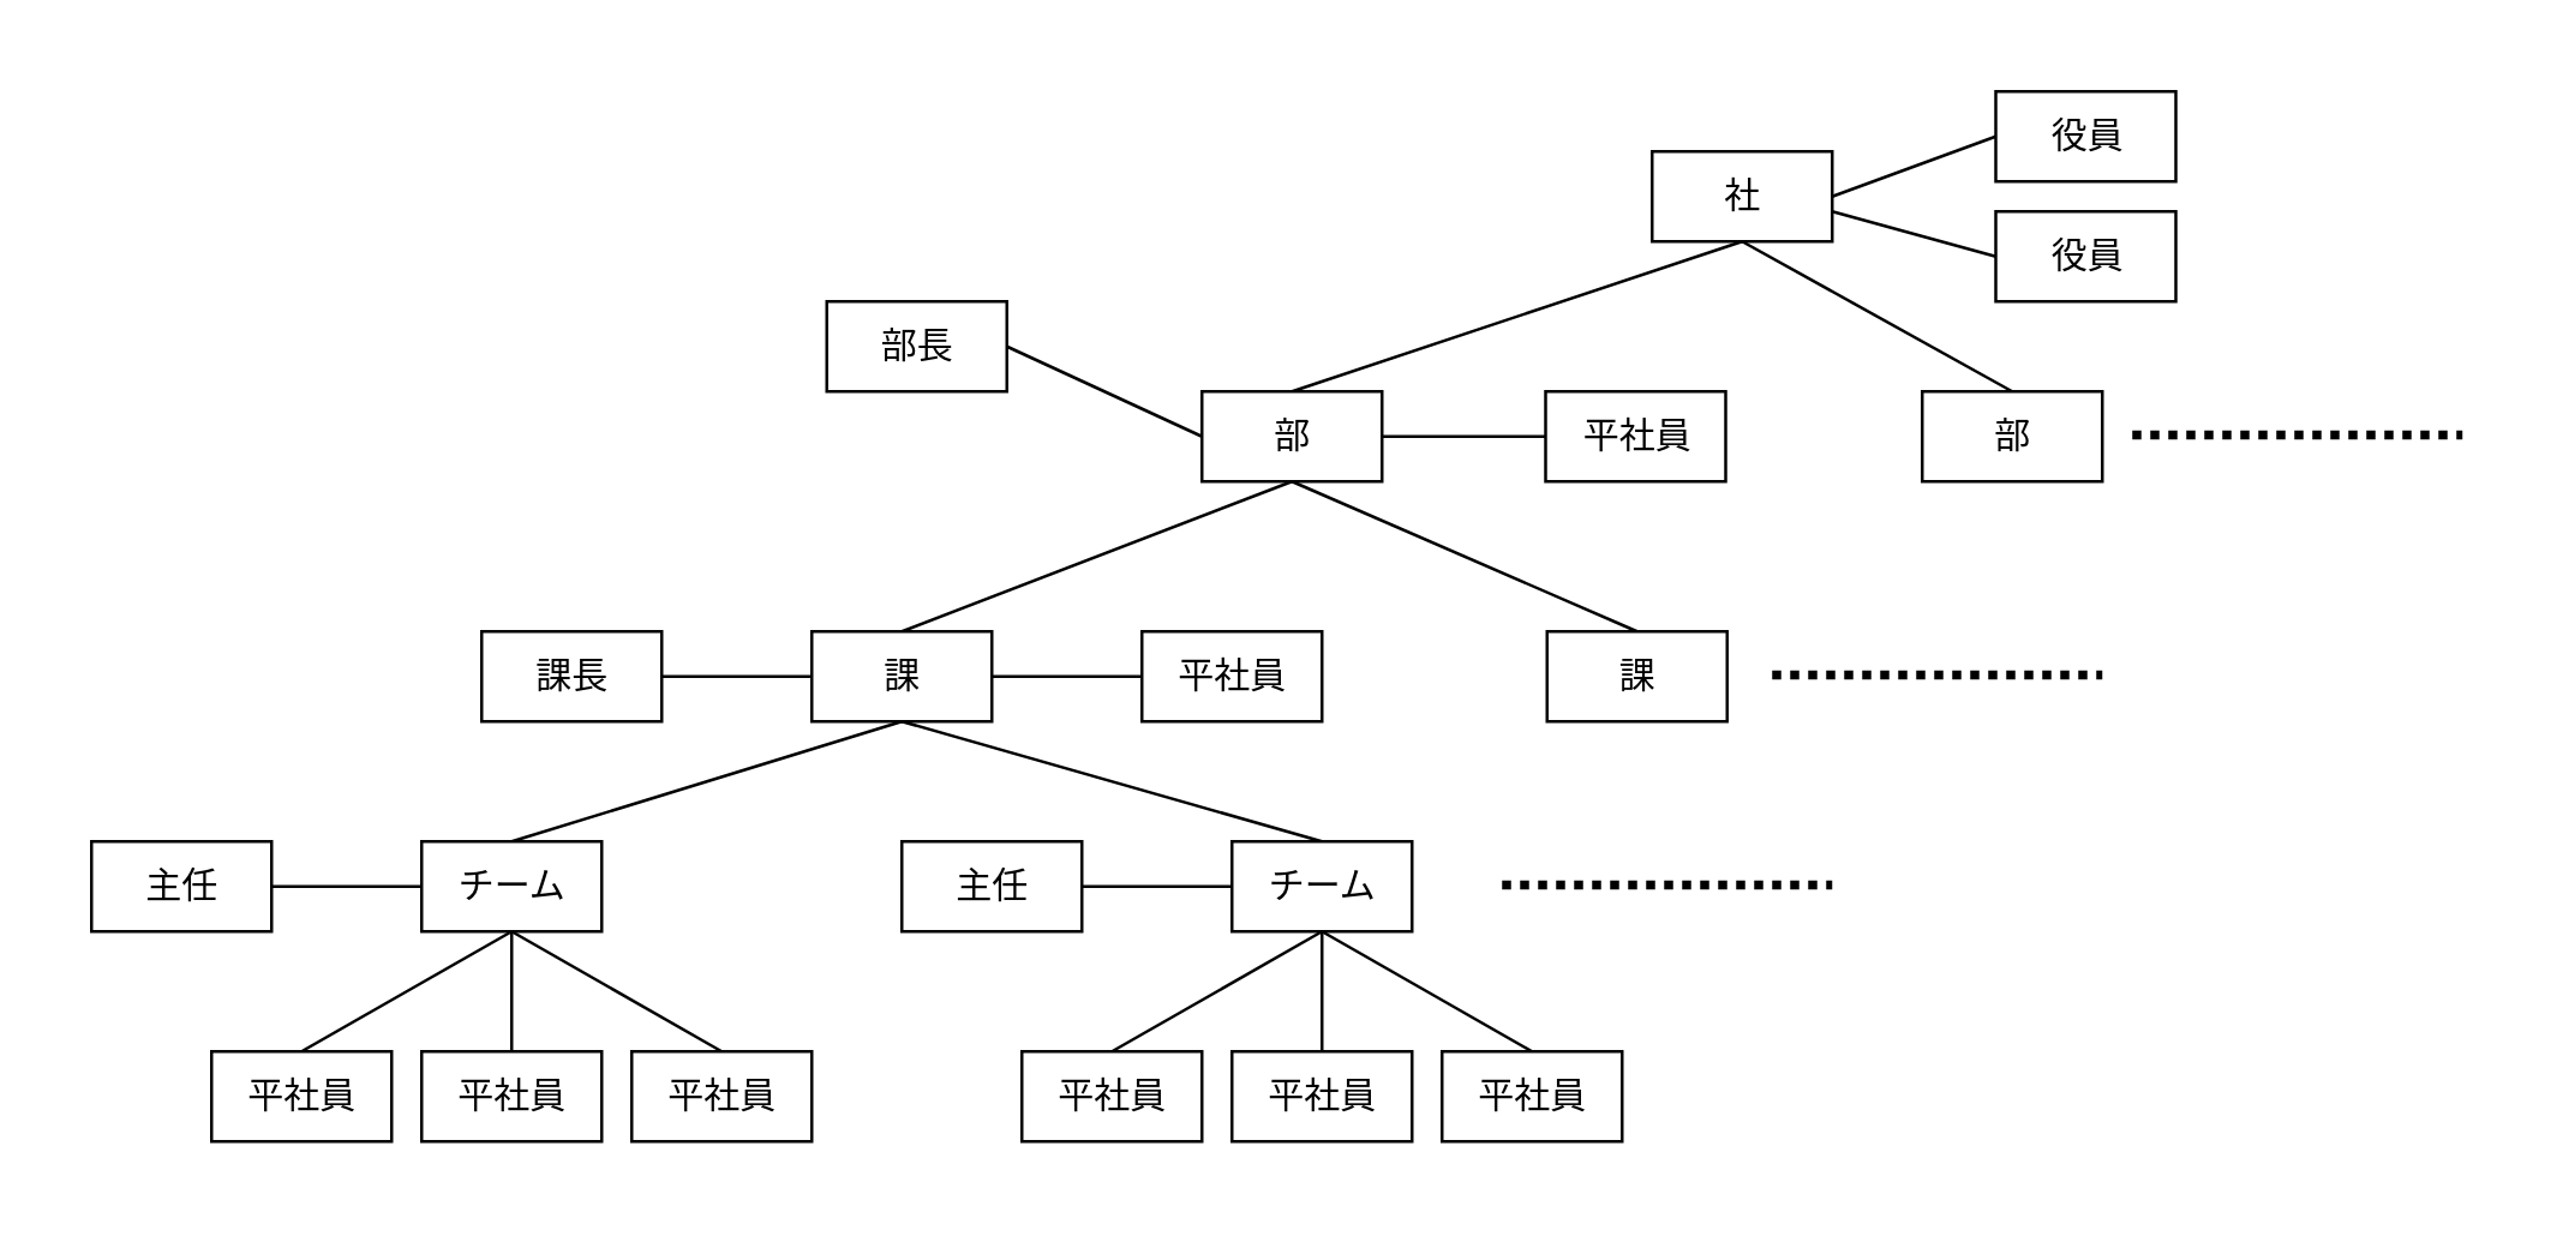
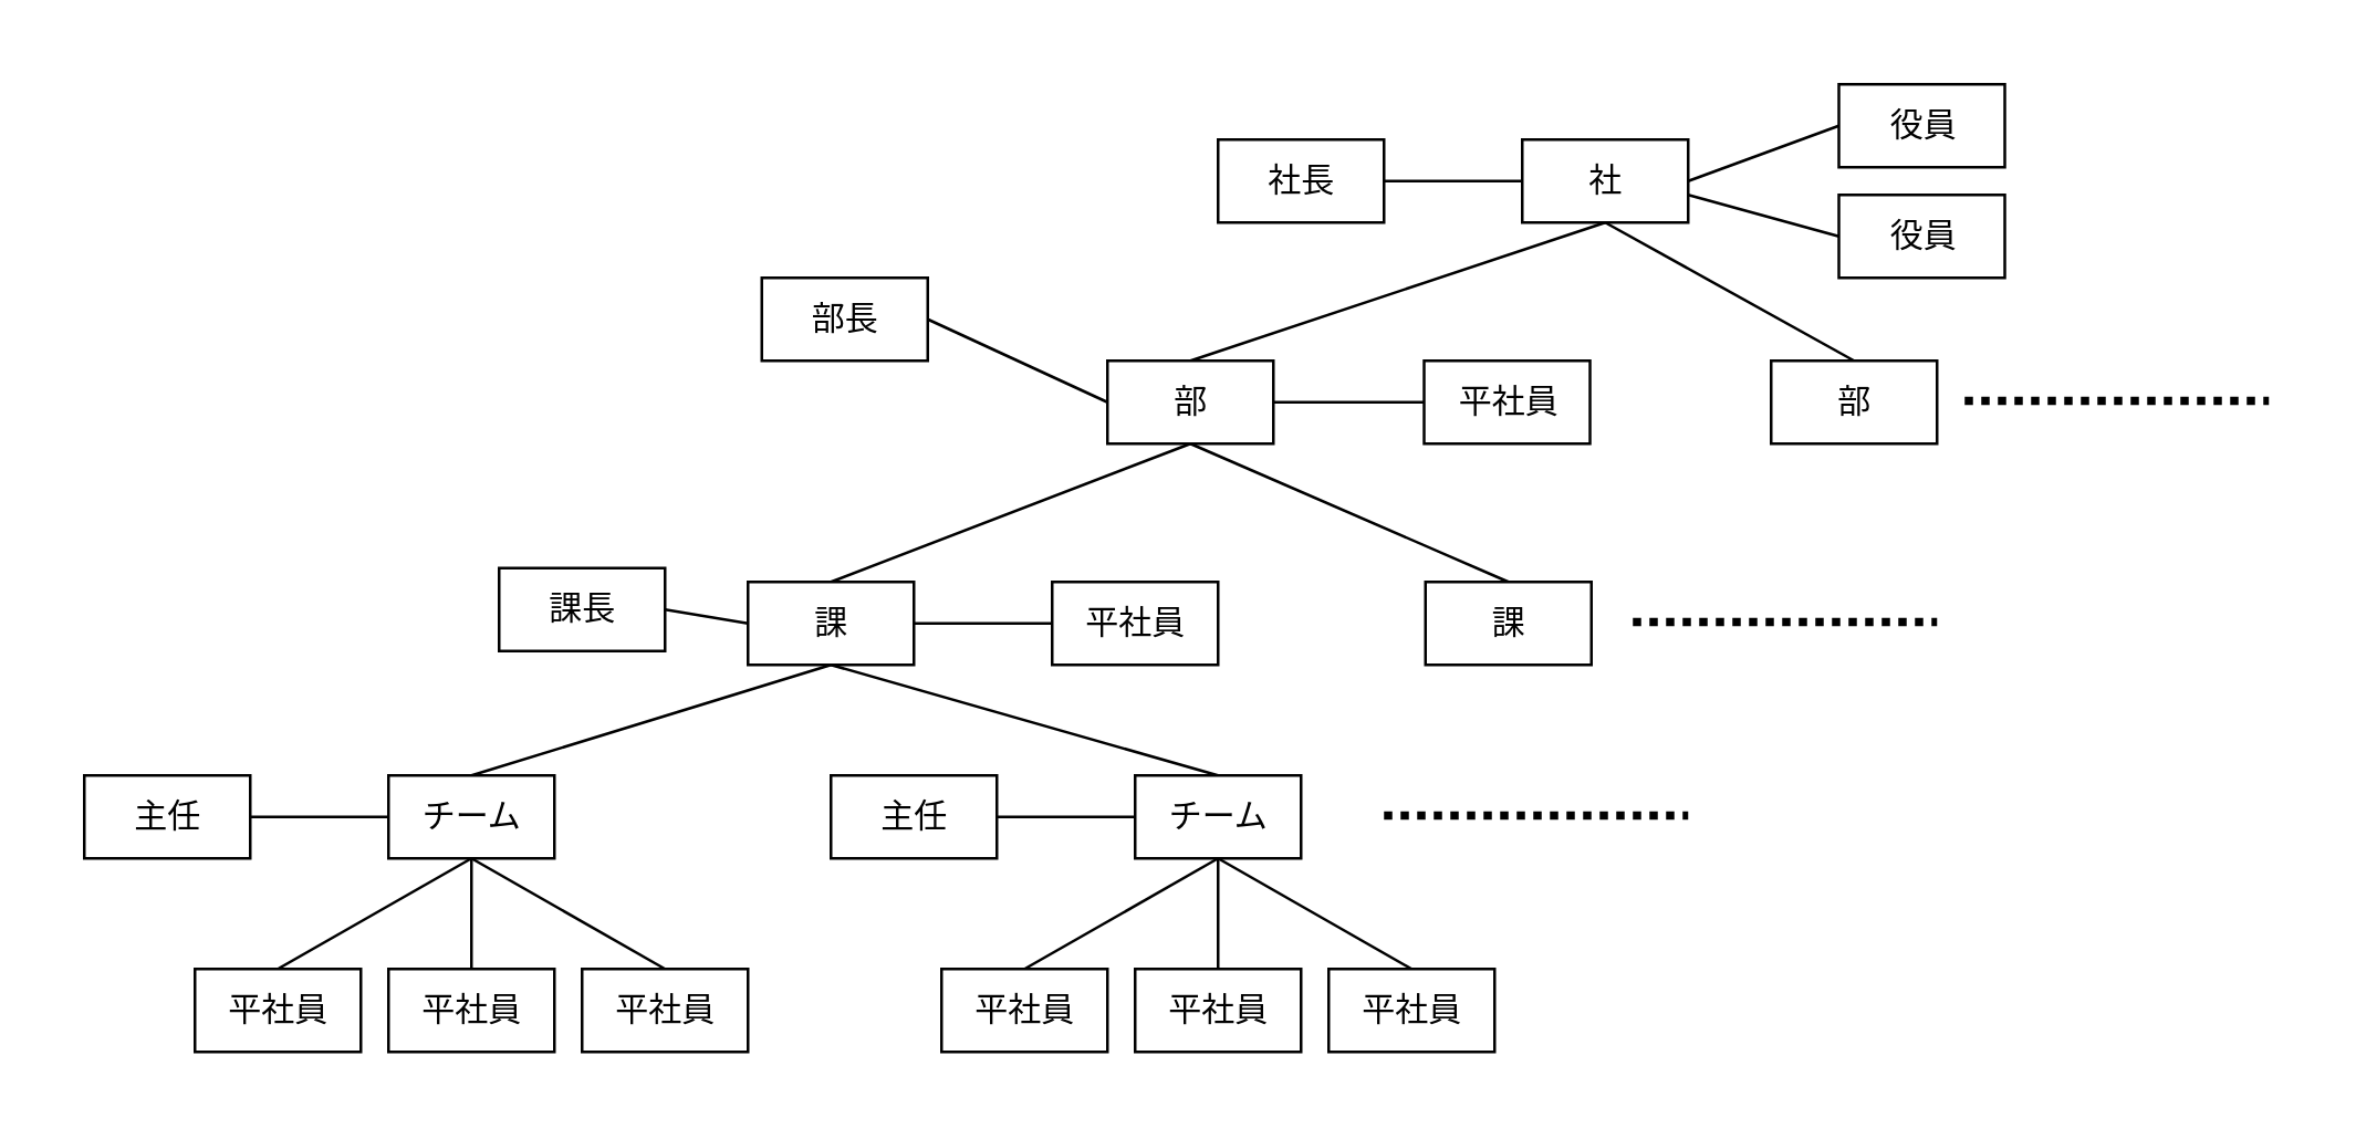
+ <mxCell id="29" value="社長" style="html=1;" parent="1" vertex="1"><mxGeometry x="440" y="50" width="60" height="30" as="geometry" /></mxCell>
+ <mxCell id="28" style="edgeStyle=none;jumpSize=10;html=1;exitX=1;exitY=0.5;exitDx=0;exitDy=0;entryX=0;entryY=0.5;entryDx=0;entryDy=0;strokeWidth=1;endArrow=none;endFill=0;" parent="1" source="29" target="27" edge="1"><mxGeometry relative="1" as="geometry" /></mxCell>
- <mxCell id="17" value="課長" style="html=1;" parent="1" vertex="1"><mxGeometry x="160" y="210" width="60" height="30" as="geometry" /></mxCell>
+ <mxCell id="17" value="課長" style="html=1;" parent="1" vertex="1"><mxGeometry x="180" y="205" width="60" height="30" as="geometry" /></mxCell>
